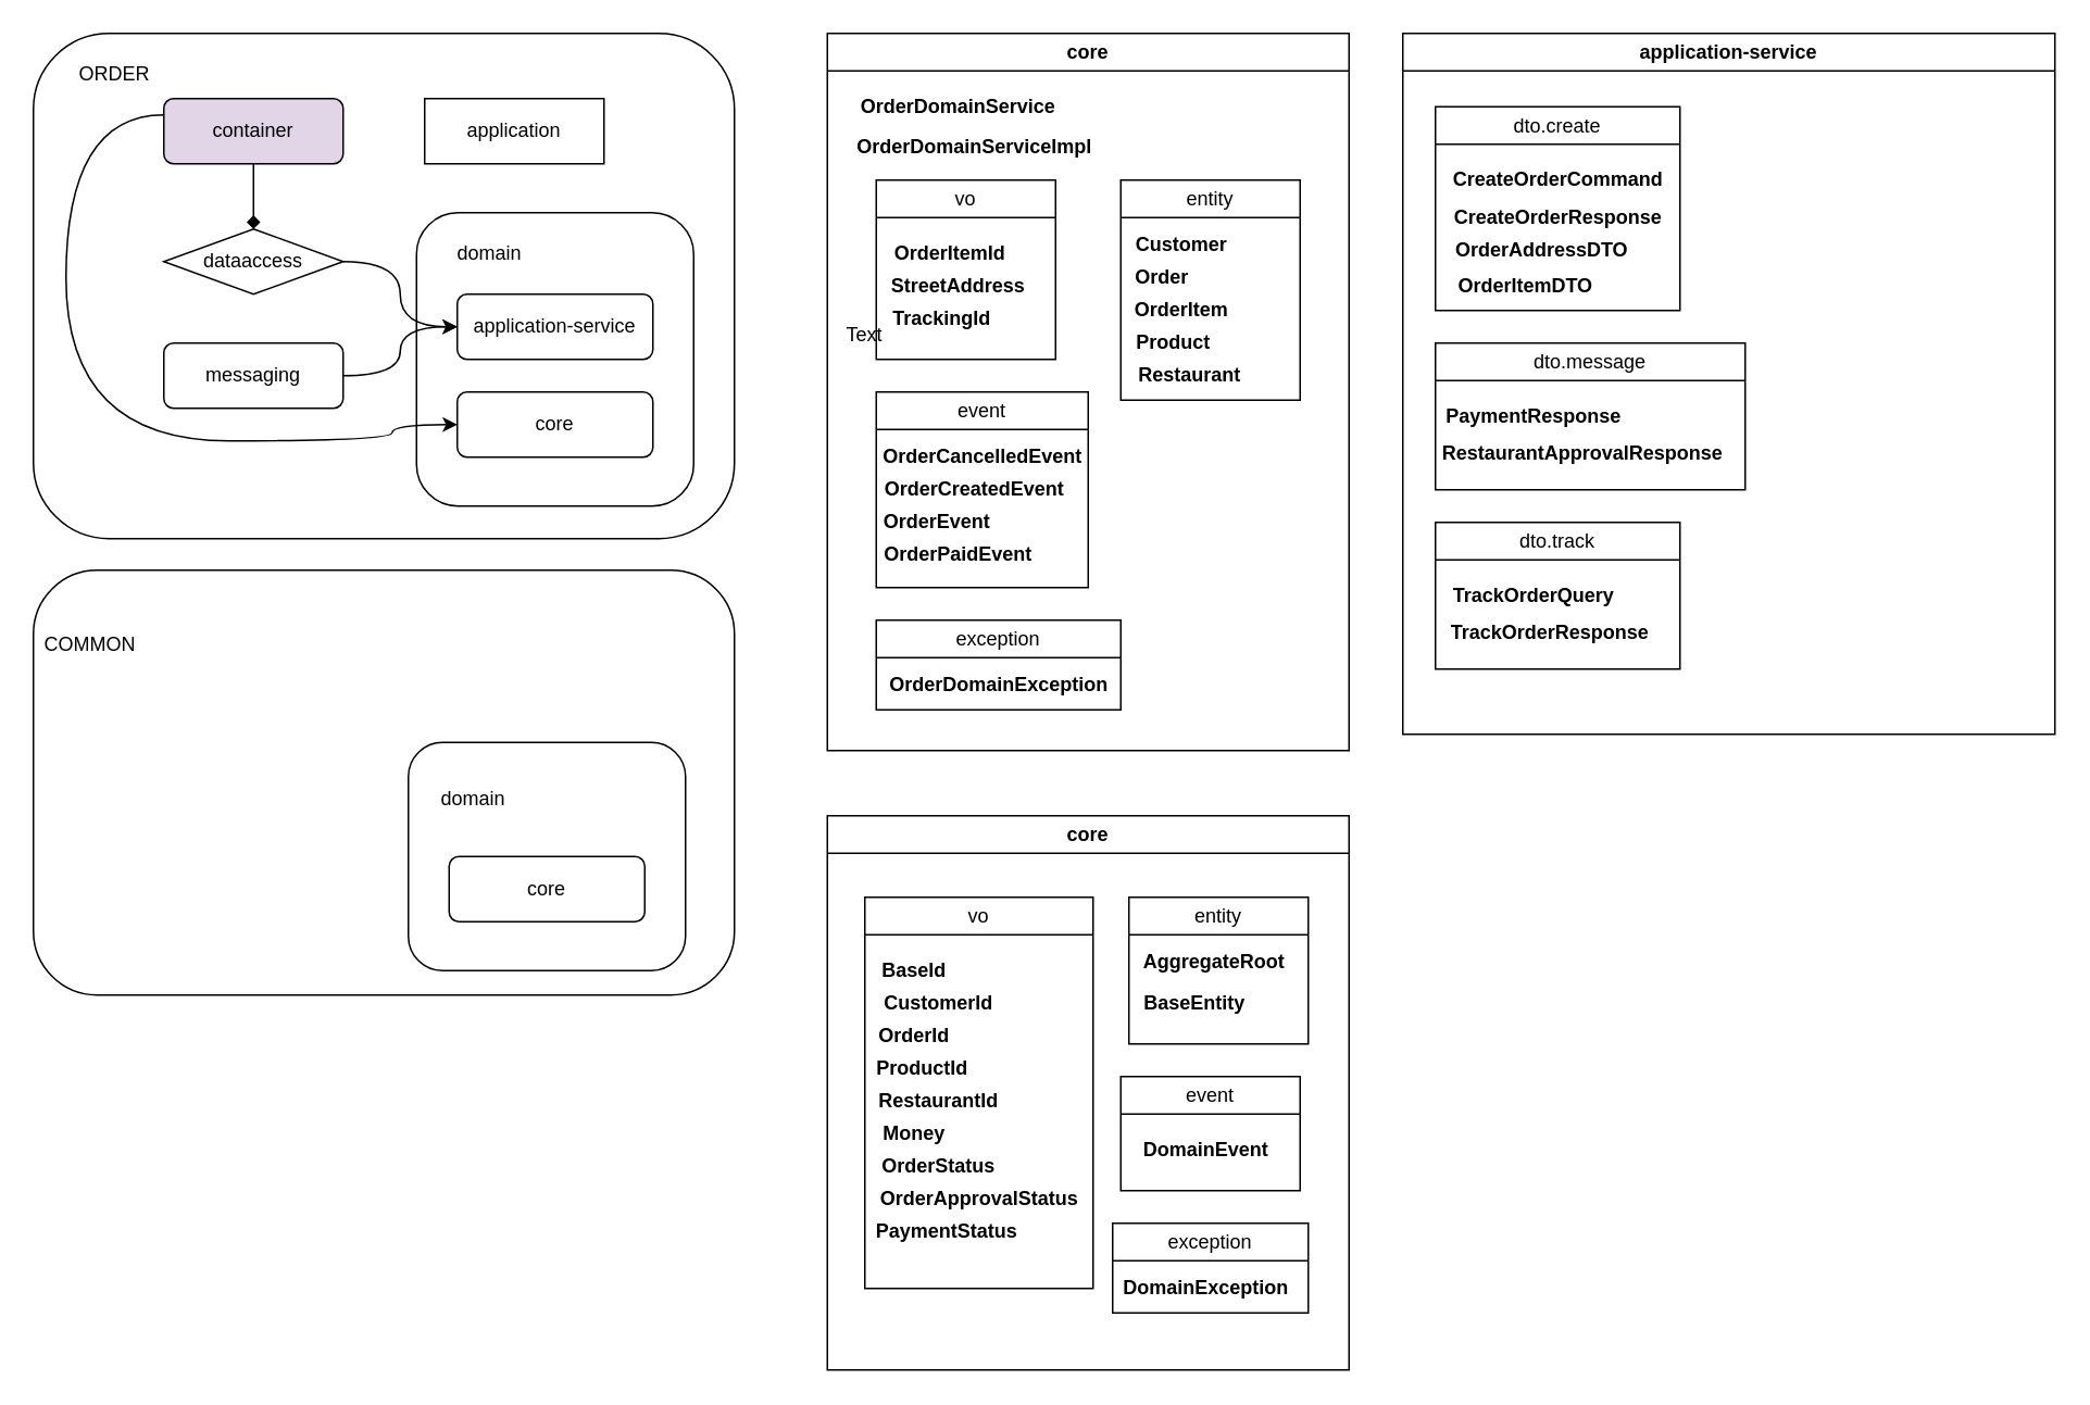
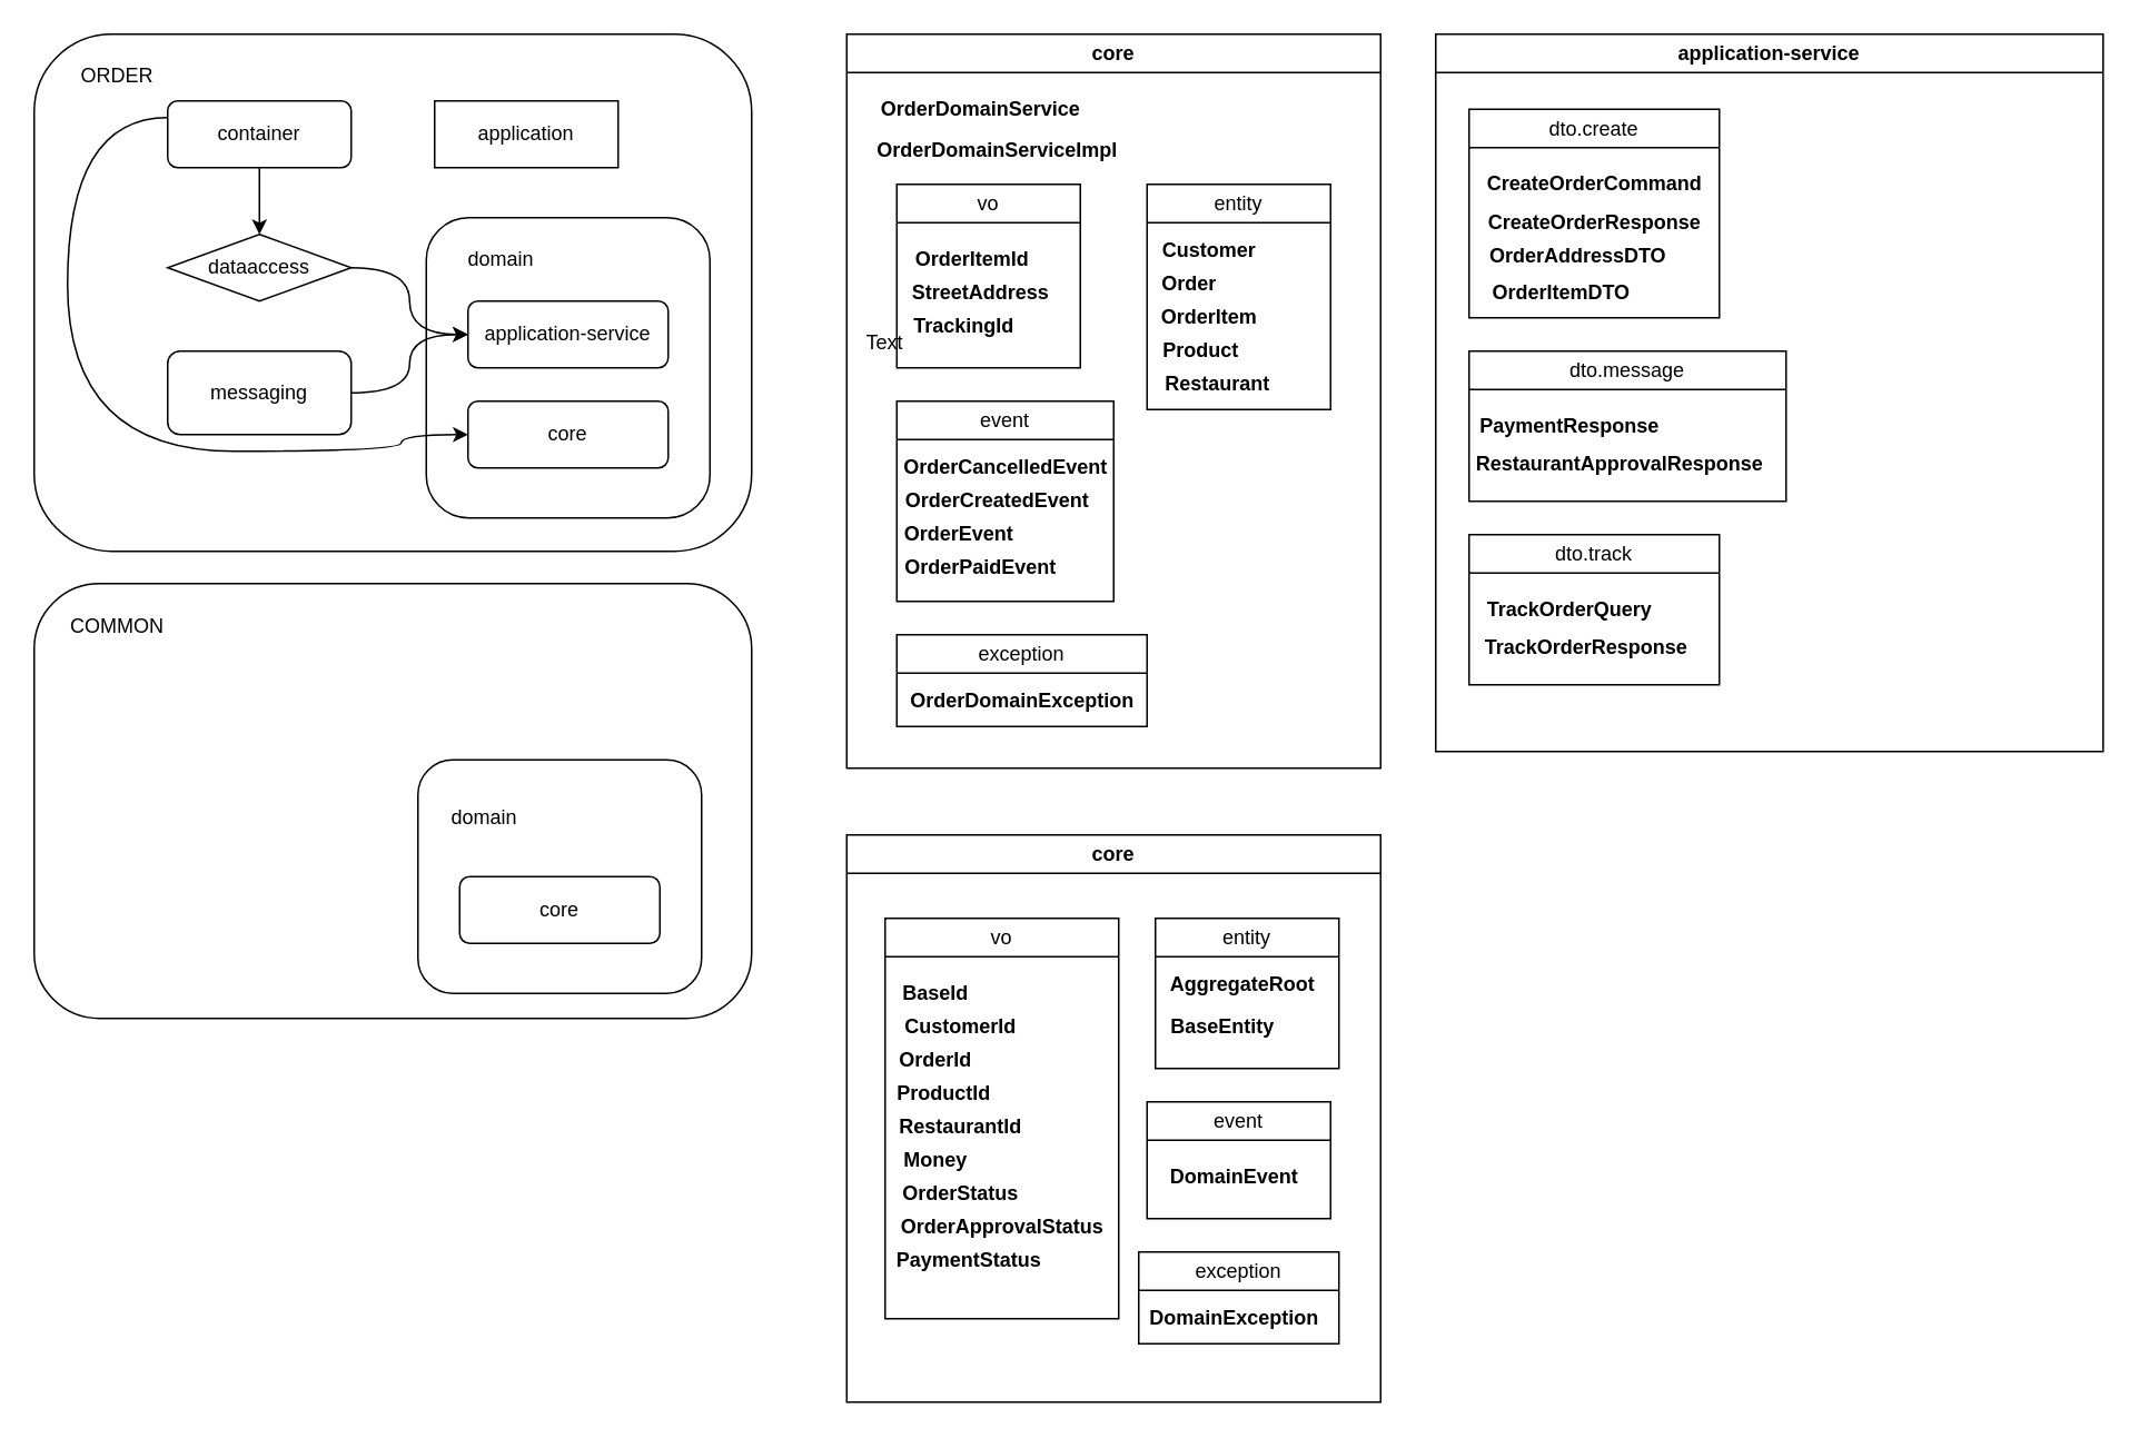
- <mxCell id="16" value="container" style="rounded=1;whiteSpace=wrap;html=1;fillColor=#e1d5e7;" parent="1" vertex="1"><mxGeometry x="100" y="60" width="110" height="40" as="geometry" /></mxCell>
+ <mxCell id="16" value="container" style="rounded=1;whiteSpace=wrap;html=1;" parent="1" vertex="1"><mxGeometry x="100" y="60" width="110" height="40" as="geometry" /></mxCell>
- <mxCell id="15" value="" style="edgeStyle=orthogonalEdgeStyle;rounded=0;orthogonalLoop=1;jettySize=auto;html=1;endArrow=diamond;" parent="1" source="16" target="18" edge="1"><mxGeometry relative="1" as="geometry" /></mxCell>
+ <mxCell id="15" value="" style="edgeStyle=orthogonalEdgeStyle;rounded=0;orthogonalLoop=1;jettySize=auto;html=1;" parent="1" source="16" target="18" edge="1"><mxGeometry relative="1" as="geometry" /></mxCell>
- <mxCell id="19" value="messaging" style="rounded=1;whiteSpace=wrap;html=1;" parent="1" vertex="1"><mxGeometry x="100" y="210" width="110" height="40" as="geometry" /></mxCell>
+ <mxCell id="19" value="messaging" style="rounded=1;whiteSpace=wrap;html=1;" parent="1" vertex="1"><mxGeometry x="100" y="210" width="110" height="50" as="geometry" /></mxCell>
- <mxCell id="22" value="COMMON" style="text;html=1;align=center;verticalAlign=middle;whiteSpace=wrap;rounded=0;" parent="1" vertex="1"><mxGeometry x="25" y="380" width="60" height="30" as="geometry" /></mxCell>
+ <mxCell id="22" value="COMMON" style="text;html=1;align=center;verticalAlign=middle;whiteSpace=wrap;rounded=0;" parent="1" vertex="1"><mxGeometry x="40" y="360" width="60" height="30" as="geometry" /></mxCell>
